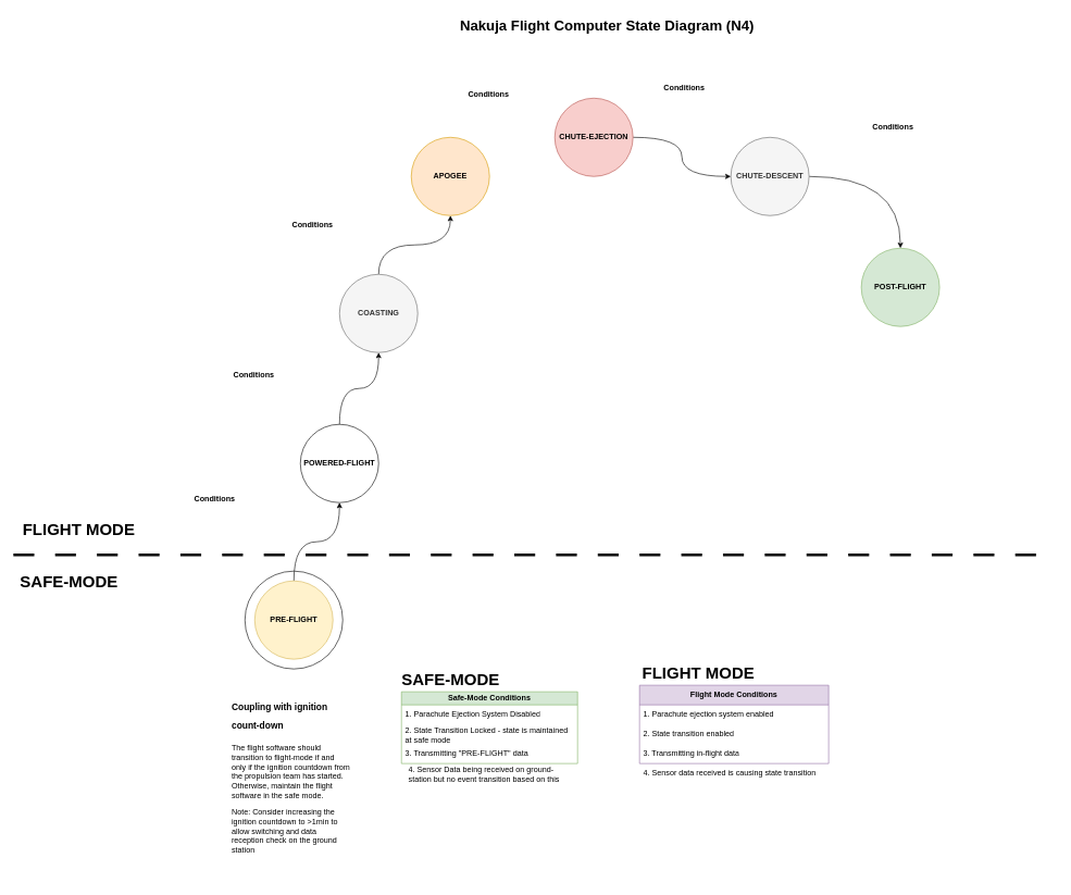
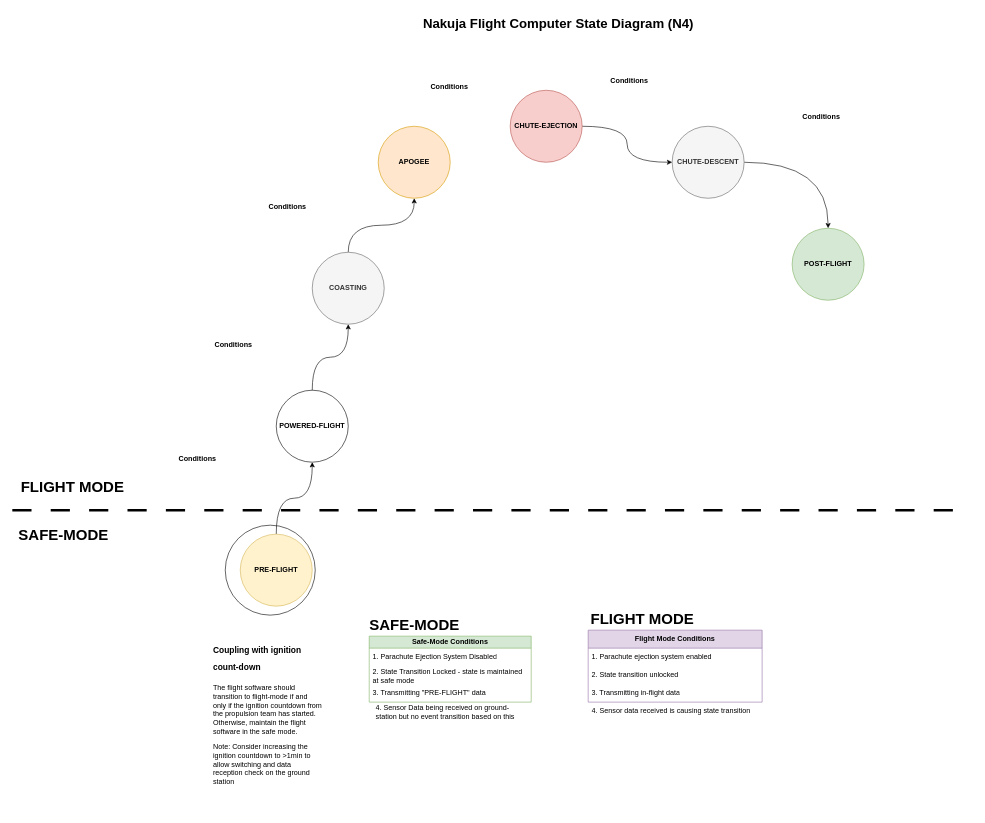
- <mxCell id="4" value="&lt;b&gt;PRE-FLIGHT&lt;/b&gt;" style="ellipse;whiteSpace=wrap;html=1;aspect=fixed;fillColor=#fff2cc;strokeColor=#d6b656;" parent="1" vertex="1"><mxGeometry x="390" y="890" width="120" height="120" as="geometry" /></mxCell>
+ <mxCell id="4" value="&lt;b&gt;PRE-FLIGHT&lt;/b&gt;" style="ellipse;whiteSpace=wrap;html=1;aspect=fixed;fillColor=#fff2cc;strokeColor=#d6b656;" parent="1" vertex="1"><mxGeometry x="400" y="890" width="120" height="120" as="geometry" /></mxCell>
- <mxCell id="25" value="2. State transition enabled" style="text;strokeColor=none;fillColor=none;align=left;verticalAlign=middle;spacingLeft=4;spacingRight=4;overflow=hidden;points=[[0,0.5],[1,0.5]];portConstraint=eastwest;rotatable=0;whiteSpace=wrap;html=1;" parent="23" vertex="1"><mxGeometry y="60" width="290" height="30" as="geometry" /></mxCell>
+ <mxCell id="25" value="2. State transition unlocked" style="text;strokeColor=none;fillColor=none;align=left;verticalAlign=middle;spacingLeft=4;spacingRight=4;overflow=hidden;points=[[0,0.5],[1,0.5]];portConstraint=eastwest;rotatable=0;whiteSpace=wrap;html=1;" parent="23" vertex="1"><mxGeometry y="60" width="290" height="30" as="geometry" /></mxCell>
